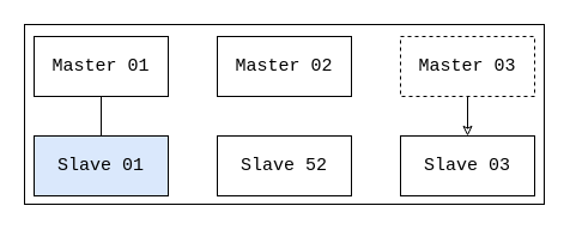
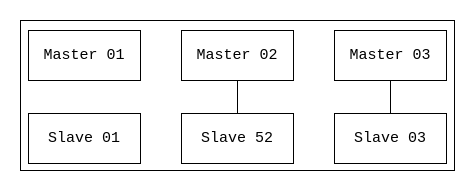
- <mxCell id="7" value="&lt;font face=&quot;Courier New&quot; style=&quot;font-size: 15px&quot;&gt;Master 03&lt;/font&gt;" style="rounded=0;whiteSpace=wrap;html=1;dashed=1;" vertex="1" parent="1"><mxGeometry x="334" y="30" width="112" height="50" as="geometry" /></mxCell>
+ <mxCell id="7" value="&lt;font face=&quot;Courier New&quot; style=&quot;font-size: 15px&quot;&gt;Master 03&lt;/font&gt;" style="rounded=0;whiteSpace=wrap;html=1;" vertex="1" parent="1"><mxGeometry x="334" y="30" width="112" height="50" as="geometry" /></mxCell>
- <mxCell id="8" style="edgeStyle=orthogonalEdgeStyle;rounded=0;orthogonalLoop=1;jettySize=auto;html=1;entryX=0.5;entryY=1;entryDx=0;entryDy=0;endArrow=none;endFill=0;" edge="1" parent="1" source="9" target="3"><mxGeometry relative="1" as="geometry" /></mxCell>
+ <mxCell id="4" style="edgeStyle=orthogonalEdgeStyle;rounded=0;orthogonalLoop=1;jettySize=auto;html=1;entryX=0.5;entryY=0;entryDx=0;entryDy=0;endArrow=none;endFill=0;" edge="1" parent="1" source="5" target="10"><mxGeometry relative="1" as="geometry" /></mxCell>
- <mxCell id="6" style="edgeStyle=orthogonalEdgeStyle;rounded=0;orthogonalLoop=1;jettySize=auto;html=1;entryX=0.5;entryY=0;entryDx=0;entryDy=0;endArrow=classic;endFill=0;" edge="1" parent="1" source="7" target="11"><mxGeometry relative="1" as="geometry" /></mxCell>
+ <mxCell id="6" style="edgeStyle=orthogonalEdgeStyle;rounded=0;orthogonalLoop=1;jettySize=auto;html=1;entryX=0.5;entryY=0;entryDx=0;entryDy=0;endArrow=none;endFill=0;" edge="1" parent="1" source="7" target="11"><mxGeometry relative="1" as="geometry" /></mxCell>
- <mxCell id="9" value="&lt;font face=&quot;Courier New&quot; style=&quot;font-size: 15px&quot;&gt;Slave 01&lt;/font&gt;" style="rounded=0;whiteSpace=wrap;html=1;fillColor=#dae8fc;" vertex="1" parent="1"><mxGeometry x="28" y="113" width="112" height="50" as="geometry" /></mxCell>
+ <mxCell id="9" value="&lt;font face=&quot;Courier New&quot; style=&quot;font-size: 15px&quot;&gt;Slave 01&lt;/font&gt;" style="rounded=0;whiteSpace=wrap;html=1;" vertex="1" parent="1"><mxGeometry x="28" y="113" width="112" height="50" as="geometry" /></mxCell>
